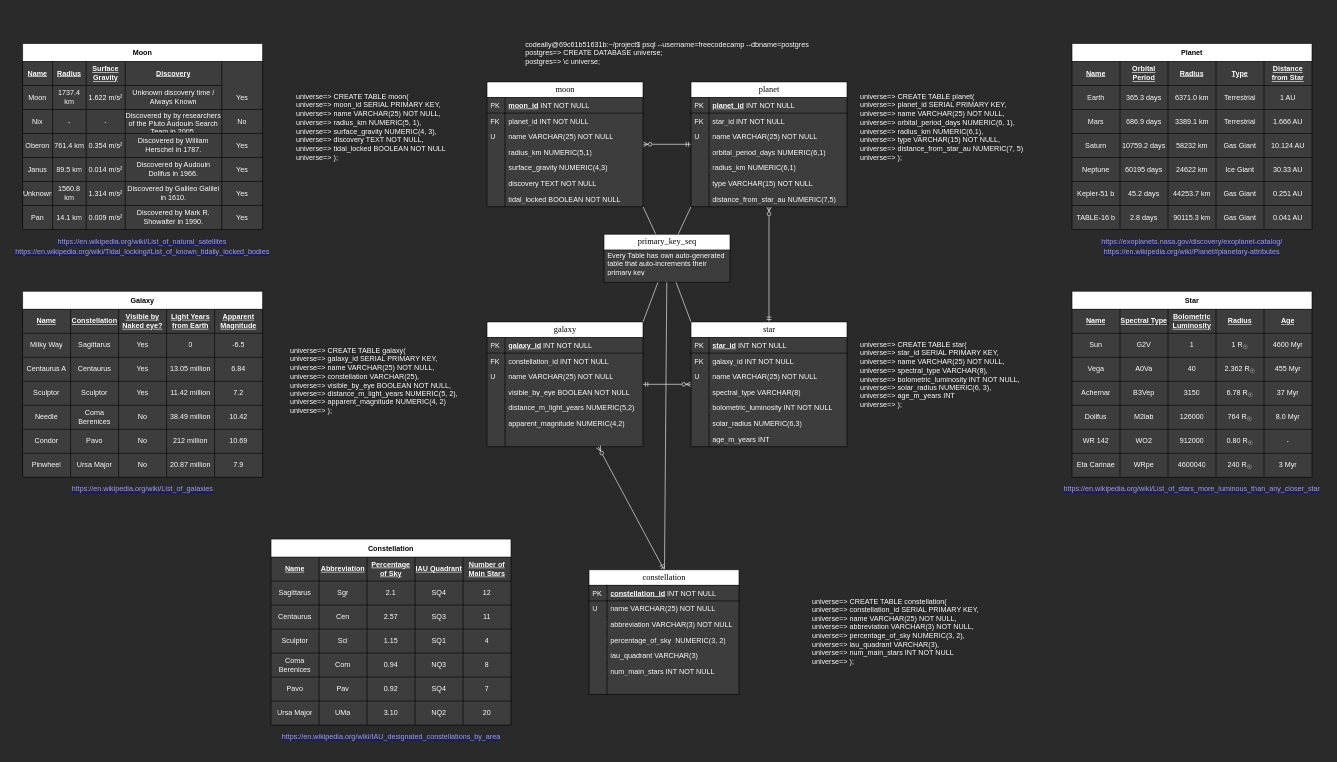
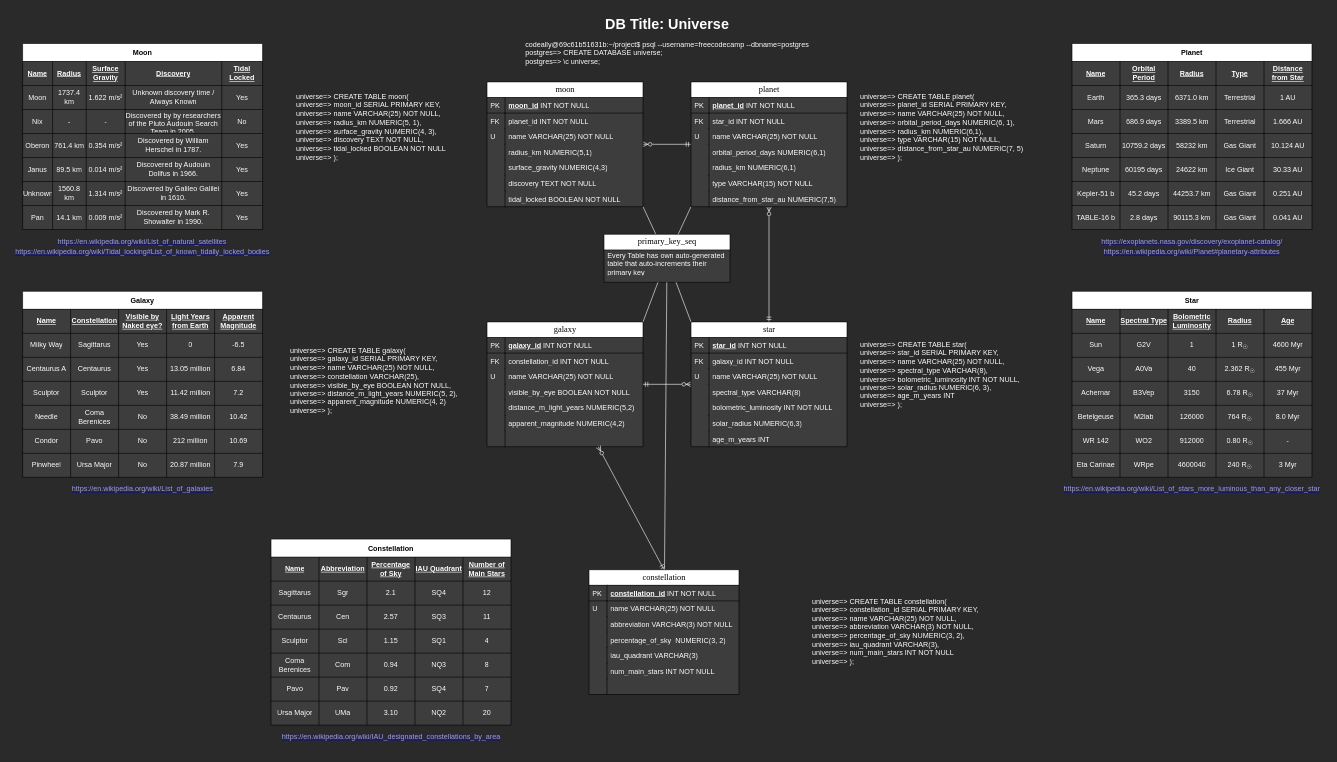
+ <mxCell id="2" value="DB Title: Universe" style="text;strokeColor=none;fillColor=none;html=1;fontSize=24;fontStyle=1;verticalAlign=middle;align=center;fontColor=#FFFFFF;" parent="1" vertex="1"><mxGeometry x="1006" width="210" height="40" as="geometry" y="20" /></mxCell>
+ <mxCell id="126" value="Tidal Locked" style="shape=partialRectangle;html=1;whiteSpace=wrap;connectable=0;fillColor=none;top=0;left=0;bottom=0;right=0;overflow=hidden;pointerEvents=1;fontStyle=5;fontColor=#FFFFFF;" parent="121" vertex="1"><mxGeometry x="332" width="68" height="40" as="geometry"><mxRectangle width="68" height="40" as="alternateBounds" /></mxGeometry></mxCell>
- <mxCell id="222" value="3389.1 km" style="shape=partialRectangle;html=1;whiteSpace=wrap;connectable=0;fillColor=none;top=0;left=0;bottom=0;right=0;overflow=hidden;pointerEvents=1;fontColor=#FFFFFF;" parent="219" vertex="1"><mxGeometry x="160" width="80" height="40" as="geometry"><mxRectangle width="80" height="40" as="alternateBounds" /></mxGeometry></mxCell>
+ <mxCell id="222" value="3389.5 km" style="shape=partialRectangle;html=1;whiteSpace=wrap;connectable=0;fillColor=none;top=0;left=0;bottom=0;right=0;overflow=hidden;pointerEvents=1;fontColor=#FFFFFF;" parent="219" vertex="1"><mxGeometry x="160" width="80" height="40" as="geometry"><mxRectangle width="80" height="40" as="alternateBounds" /></mxGeometry></mxCell>
- <mxCell id="189" value="Dollfus" style="shape=partialRectangle;html=1;whiteSpace=wrap;connectable=0;fillColor=none;top=0;left=0;bottom=0;right=0;overflow=hidden;pointerEvents=1;fontColor=#FFFFFF;" parent="188" vertex="1"><mxGeometry width="80" height="40" as="geometry"><mxRectangle width="80" height="40" as="alternateBounds" /></mxGeometry></mxCell>
+ <mxCell id="189" value="Betelgeuse" style="shape=partialRectangle;html=1;whiteSpace=wrap;connectable=0;fillColor=none;top=0;left=0;bottom=0;right=0;overflow=hidden;pointerEvents=1;fontColor=#FFFFFF;" parent="188" vertex="1"><mxGeometry width="80" height="40" as="geometry"><mxRectangle width="80" height="40" as="alternateBounds" /></mxGeometry></mxCell>
